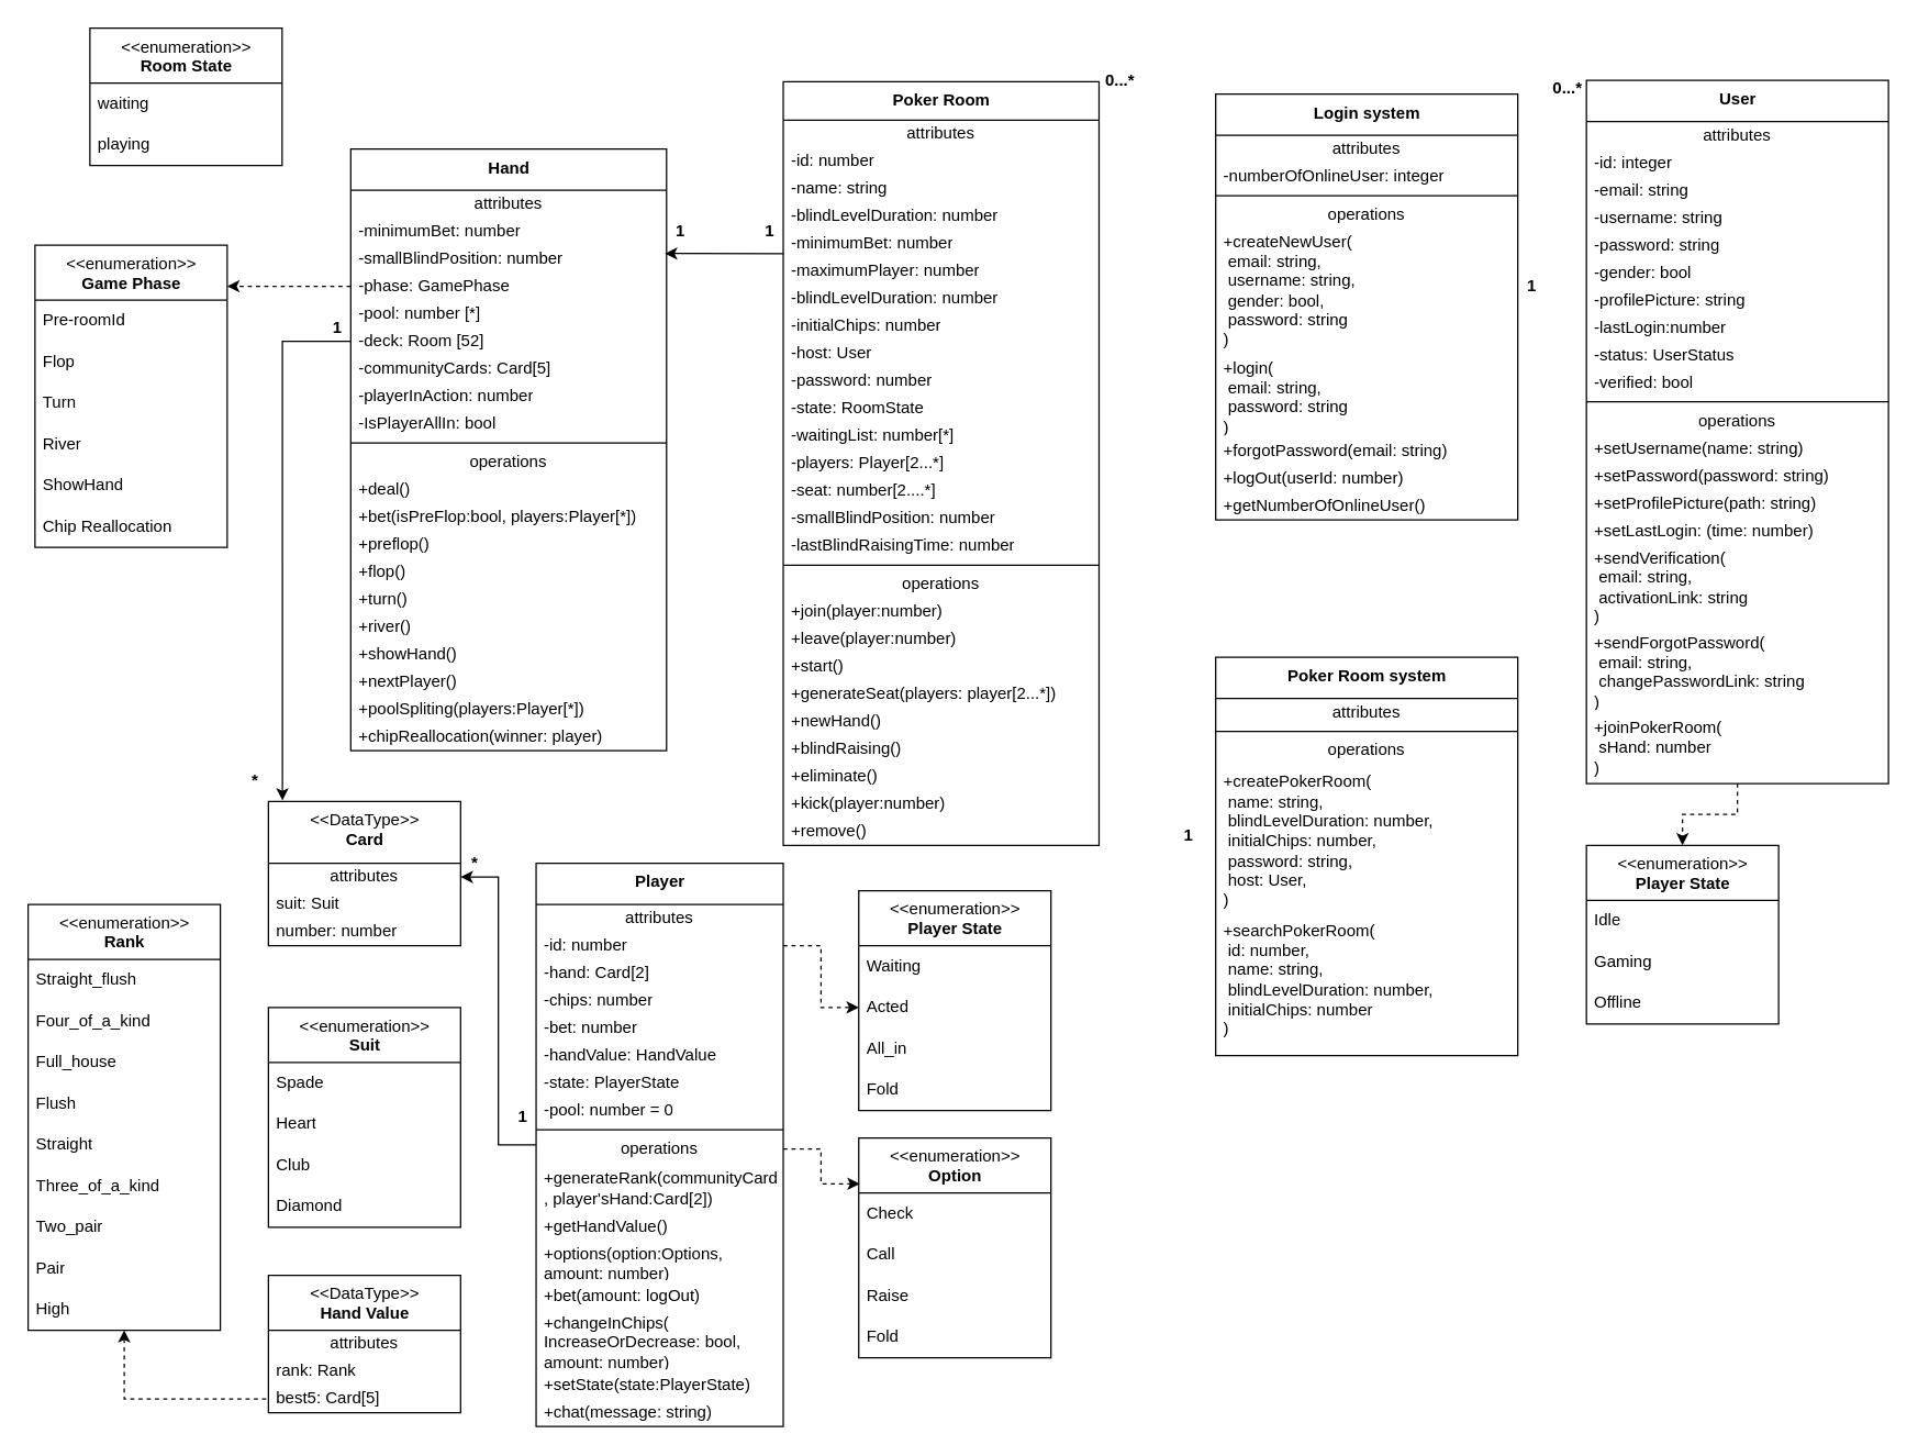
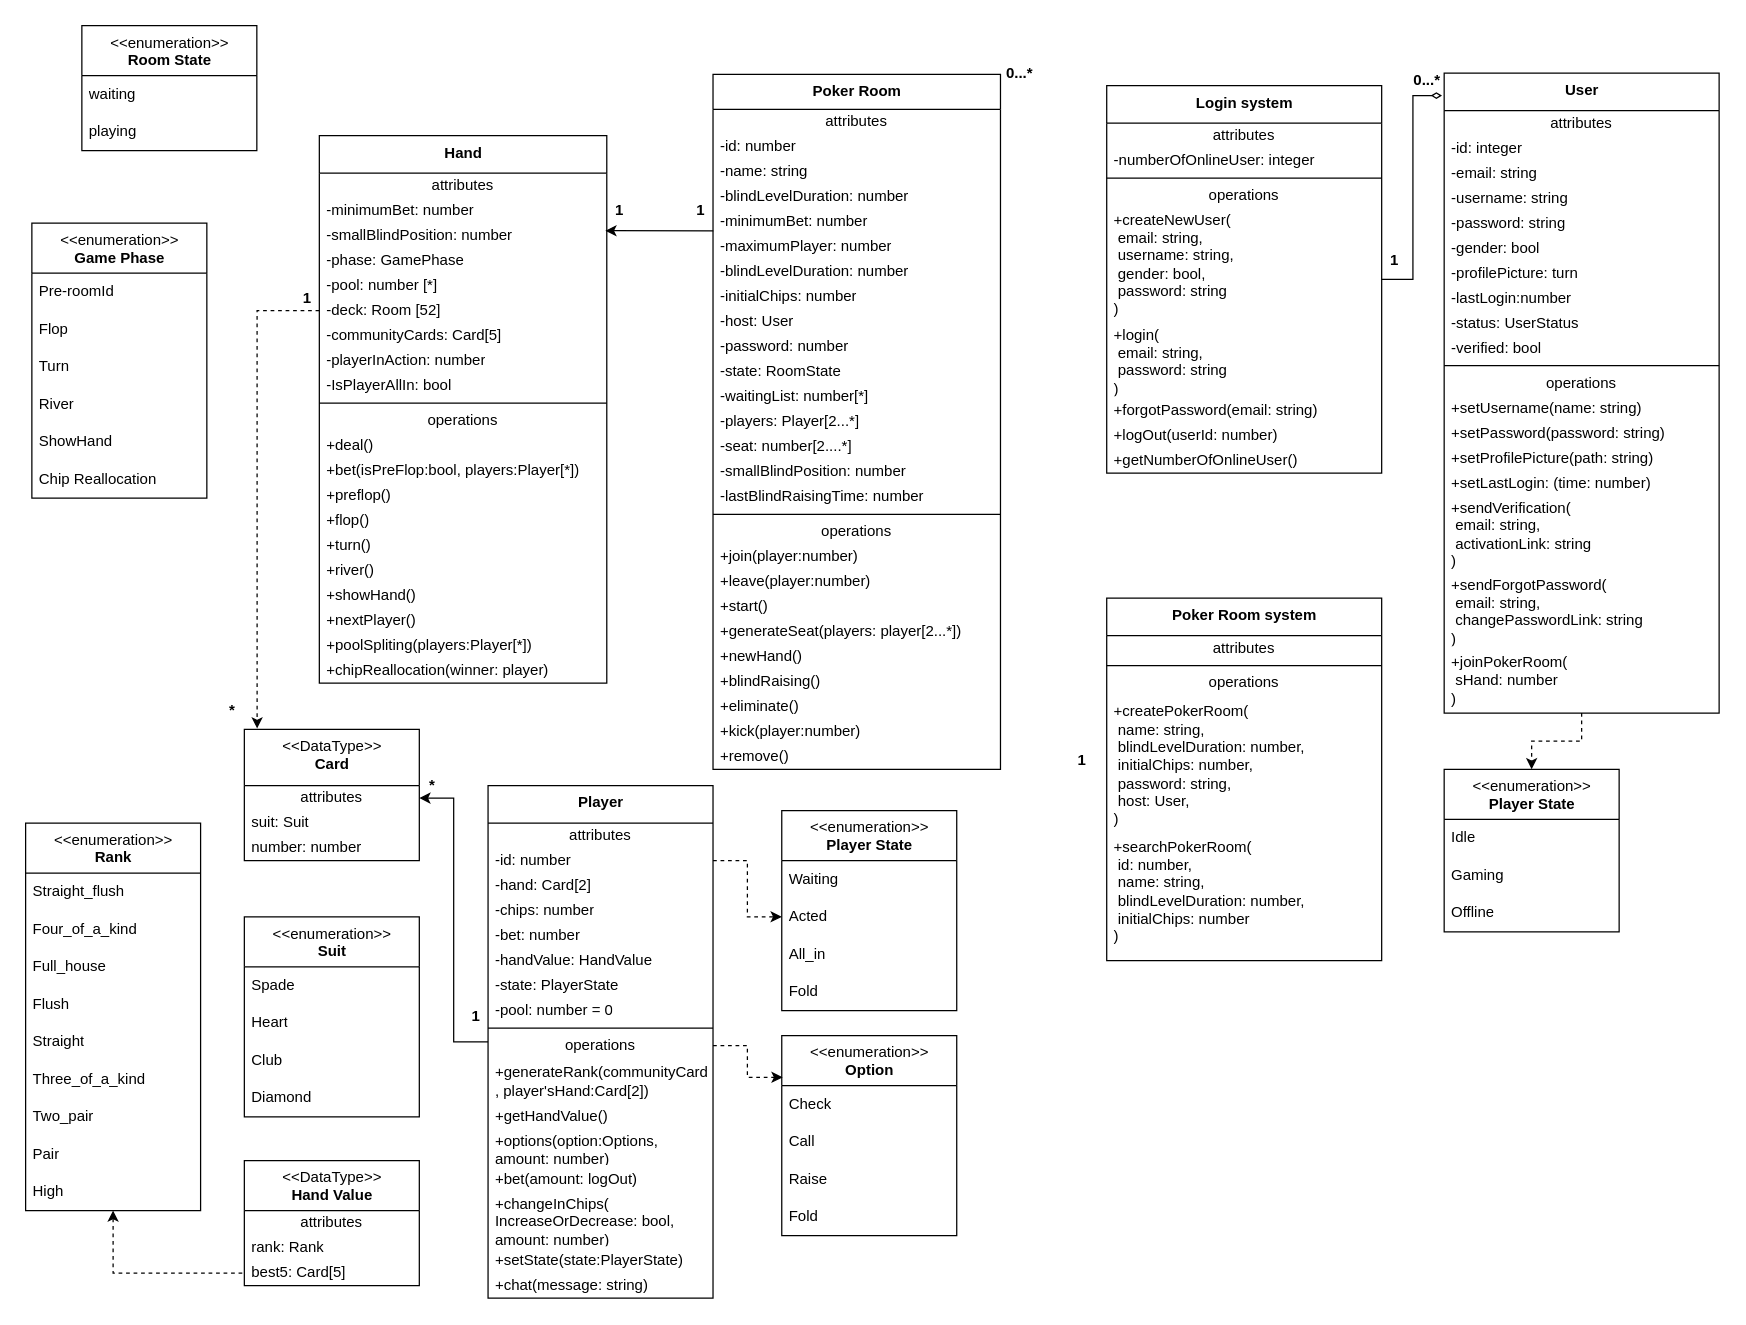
+ <mxCell id="147" style="edgeStyle=orthogonalEdgeStyle;rounded=0;orthogonalLoop=1;jettySize=auto;html=1;entryX=-0.008;entryY=0.035;entryDx=0;entryDy=0;entryPerimeter=0;startArrow=none;startFill=0;endArrow=diamondThin;endFill=0;" parent="1" source="148" target="127" edge="1"><mxGeometry relative="1" as="geometry" /></mxCell>
- <mxCell id="118" style="edgeStyle=orthogonalEdgeStyle;rounded=0;orthogonalLoop=1;jettySize=auto;html=1;entryX=1;entryY=0.136;entryDx=0;entryDy=0;entryPerimeter=0;startArrow=none;startFill=0;endArrow=classic;endFill=1;dashed=1;" parent="1" source="37" target="55" edge="1"><mxGeometry relative="1" as="geometry" /></mxCell>
- <mxCell id="134" value="-profilePicture: string" style="text;html=1;strokeColor=none;fillColor=none;align=left;verticalAlign=middle;spacingLeft=4;spacingRight=4;overflow=hidden;rotatable=0;points=[[0,0.5],[1,0.5]];portConstraint=eastwest;" parent="127" vertex="1"><mxGeometry y="150" width="220" height="20" as="geometry" /></mxCell>
+ <mxCell id="134" value="-profilePicture: turn" style="text;html=1;strokeColor=none;fillColor=none;align=left;verticalAlign=middle;spacingLeft=4;spacingRight=4;overflow=hidden;rotatable=0;points=[[0,0.5],[1,0.5]];portConstraint=eastwest;" parent="127" vertex="1"><mxGeometry y="150" width="220" height="20" as="geometry" /></mxCell>
- <mxCell id="117" style="edgeStyle=orthogonalEdgeStyle;rounded=0;orthogonalLoop=1;jettySize=auto;html=1;startArrow=none;startFill=0;endArrow=classic;endFill=1;exitX=0;exitY=0.5;exitDx=0;exitDy=0;entryX=0.073;entryY=-0.007;entryDx=0;entryDy=0;entryPerimeter=0;" parent="1" source="39" target="81" edge="1"><mxGeometry relative="1" as="geometry"><mxPoint x="255" y="583" as="targetPoint" /><Array as="points"><mxPoint x="205" y="248" /></Array></mxGeometry></mxCell>
+ <mxCell id="117" style="edgeStyle=orthogonalEdgeStyle;rounded=0;orthogonalLoop=1;jettySize=auto;html=1;startArrow=none;startFill=0;endArrow=classic;endFill=1;exitX=0;exitY=0.5;exitDx=0;exitDy=0;entryX=0.073;entryY=-0.007;entryDx=0;entryDy=0;entryPerimeter=0;dashed=1;" parent="1" source="39" target="81" edge="1"><mxGeometry relative="1" as="geometry"><mxPoint x="255" y="583" as="targetPoint" /><Array as="points"><mxPoint x="205" y="248" /></Array></mxGeometry></mxCell>
